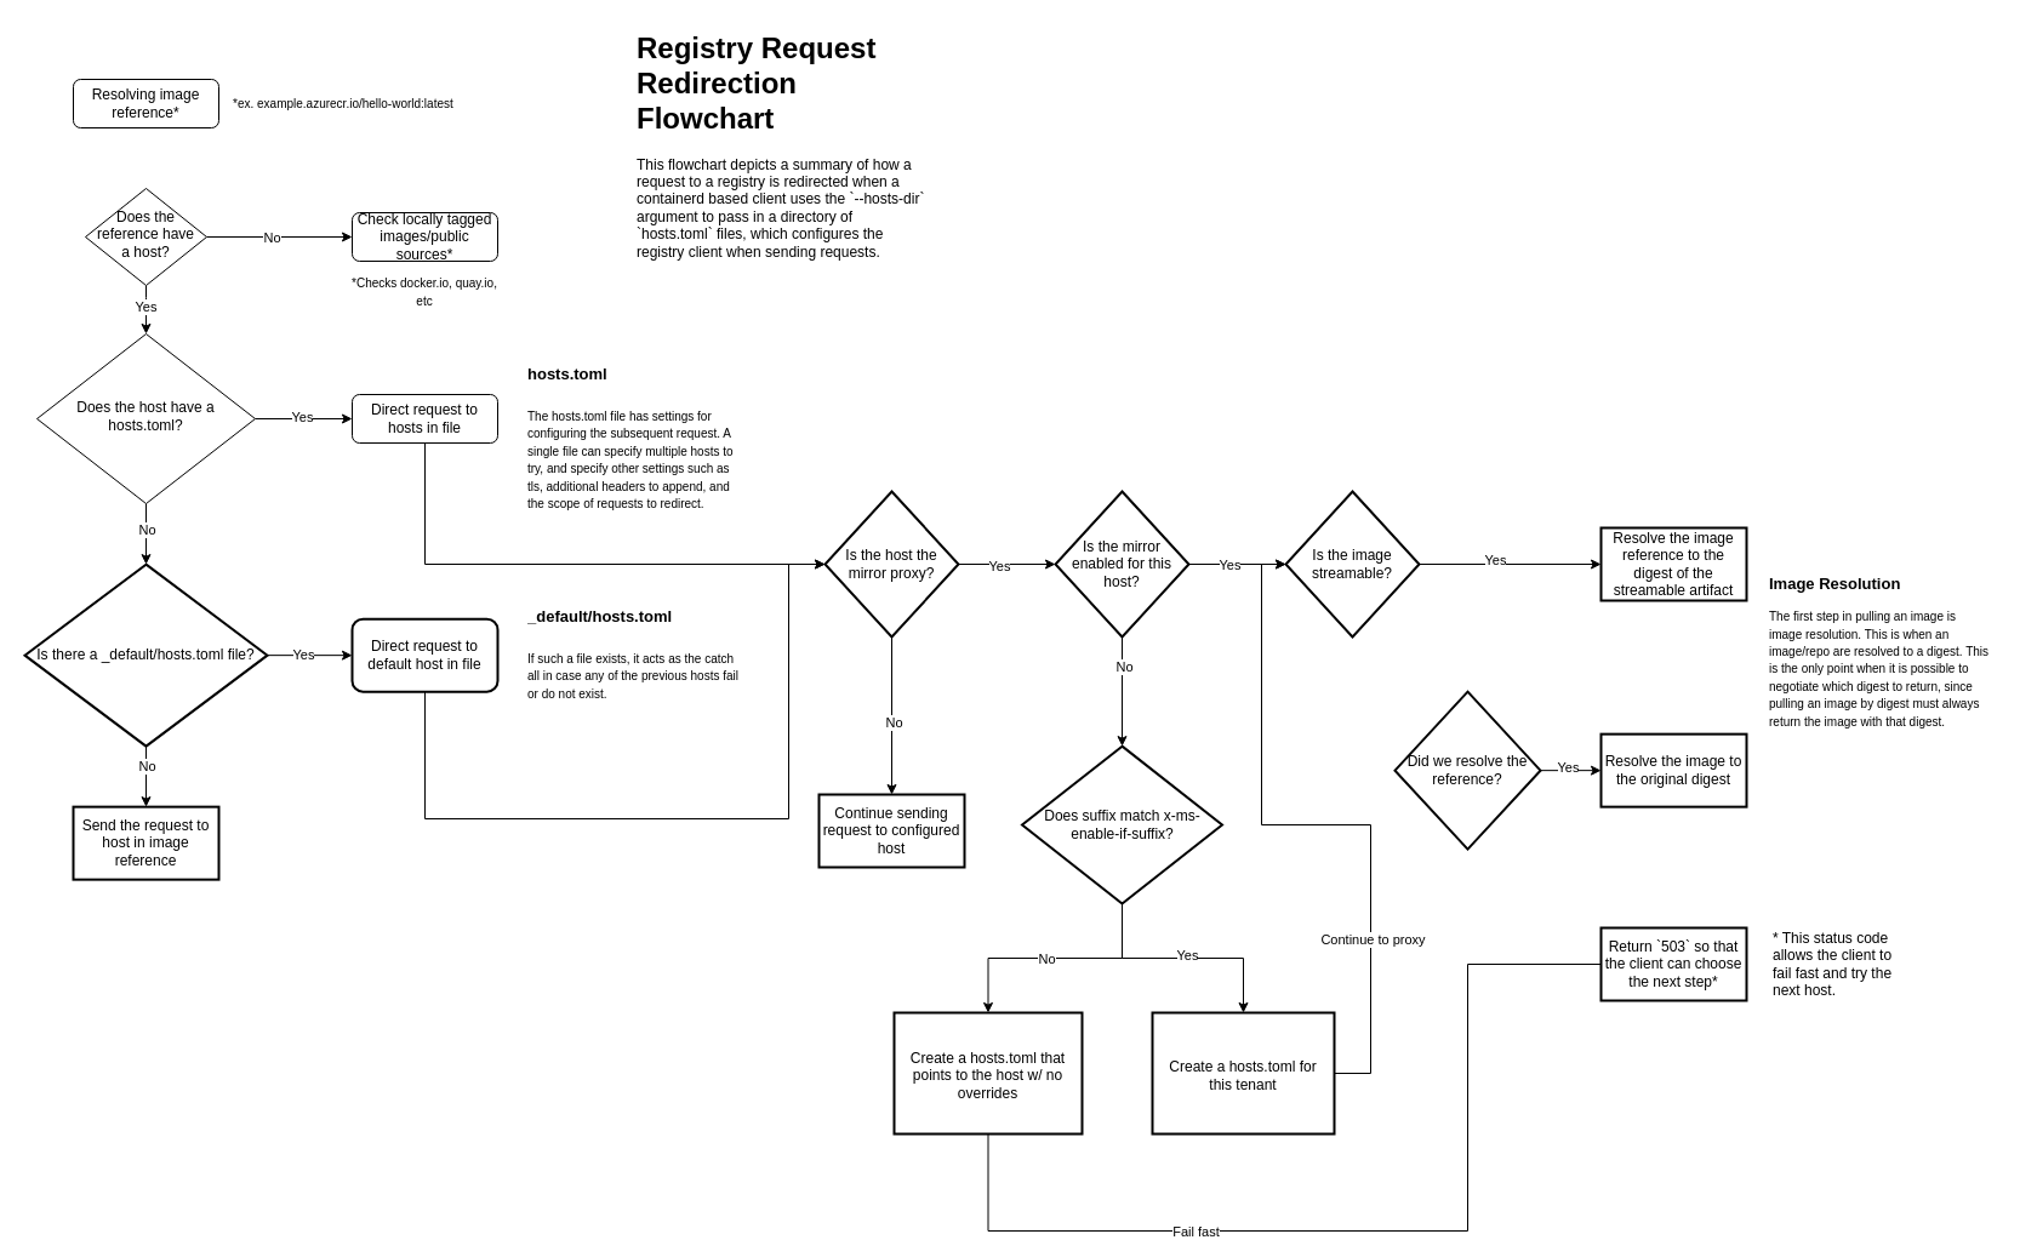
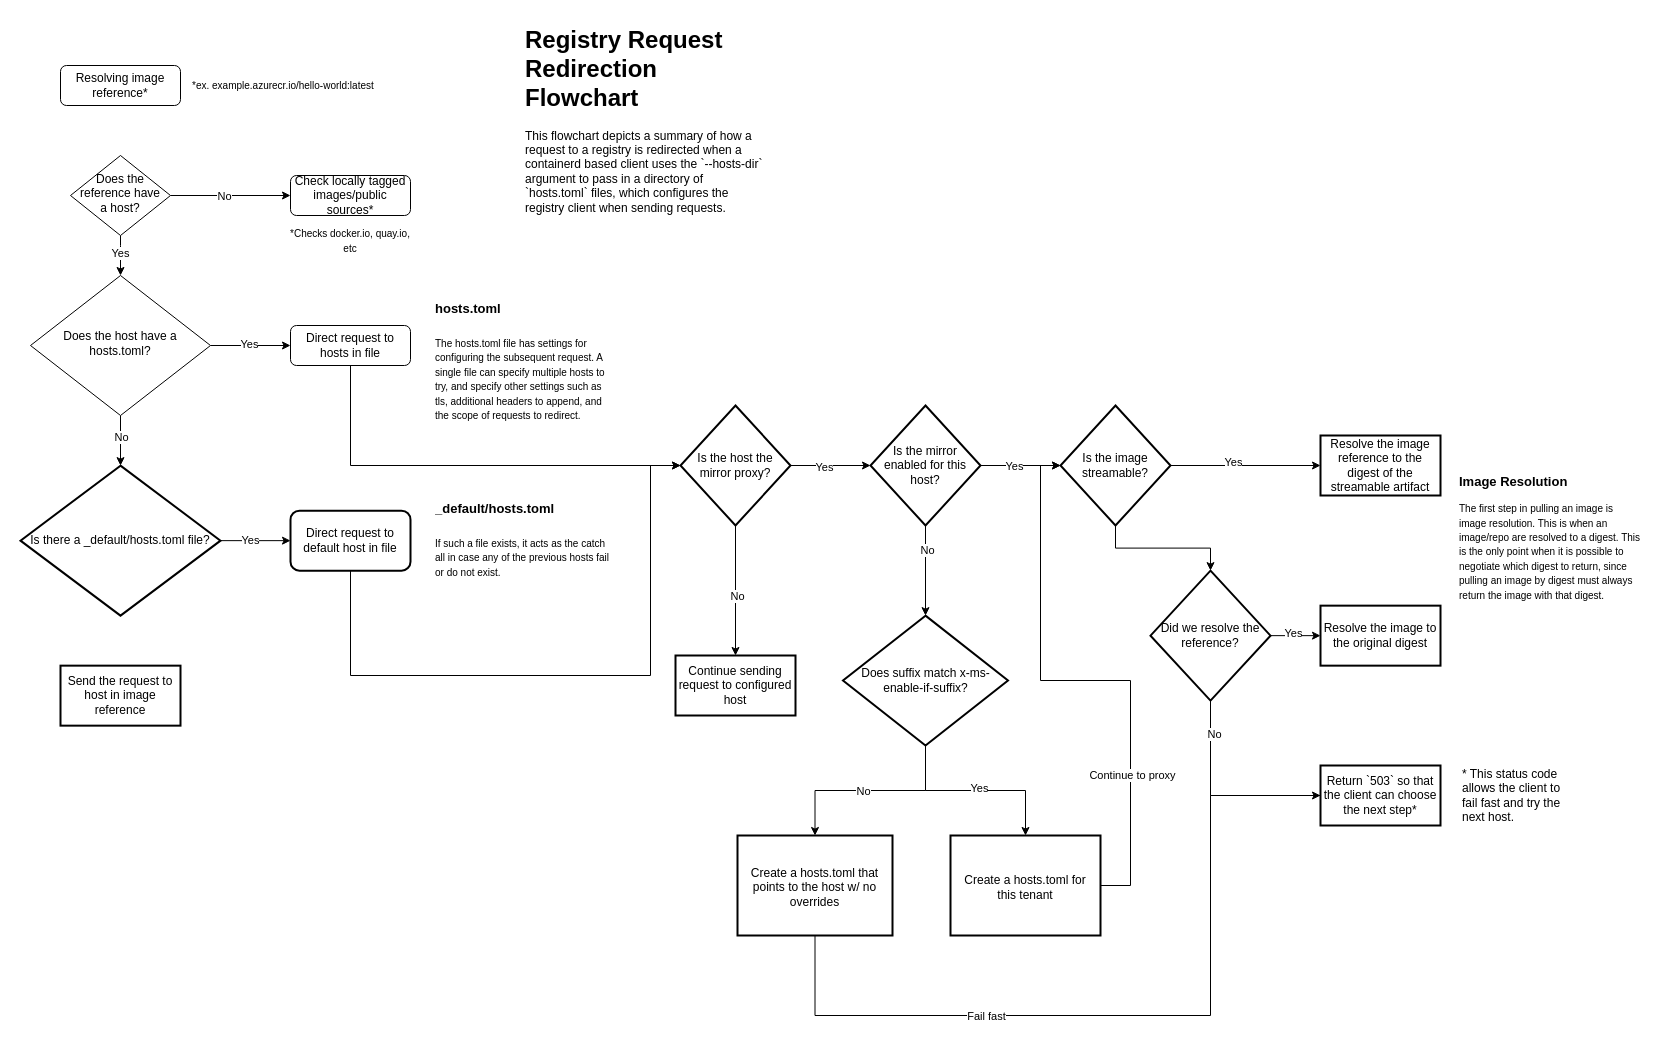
+ <mxCell id="41" value="" style="edgeStyle=orthogonalEdgeStyle;rounded=0;orthogonalLoop=1;jettySize=auto;html=1;" edge="1" parent="1" source="42" target="63"><mxGeometry relative="1" as="geometry" /></mxCell>
- <mxCell id="18" value="" style="edgeStyle=orthogonalEdgeStyle;rounded=0;orthogonalLoop=1;jettySize=auto;html=1;" parent="1" source="20" target="23" edge="1"><mxGeometry relative="1" as="geometry" /></mxCell>
- <mxCell id="19" value="No" style="edgeLabel;html=1;align=center;verticalAlign=middle;resizable=0;points=[];" parent="18" vertex="1" connectable="0"><mxGeometry x="-0.363" relative="1" as="geometry"><mxPoint as="offset" /></mxGeometry></mxCell>
+ <mxCell id="61" style="edgeStyle=orthogonalEdgeStyle;rounded=0;orthogonalLoop=1;jettySize=auto;html=1;exitX=0.5;exitY=1;exitDx=0;exitDy=0;exitPerimeter=0;entryX=0;entryY=0.5;entryDx=0;entryDy=0;" edge="1" parent="1" source="63" target="44"><mxGeometry relative="1" as="geometry" /></mxCell>
+ <mxCell id="62" value="No" style="edgeLabel;html=1;align=center;verticalAlign=middle;resizable=0;points=[];" vertex="1" connectable="0" parent="61"><mxGeometry x="-0.674" y="3" relative="1" as="geometry"><mxPoint as="offset" /></mxGeometry></mxCell>
